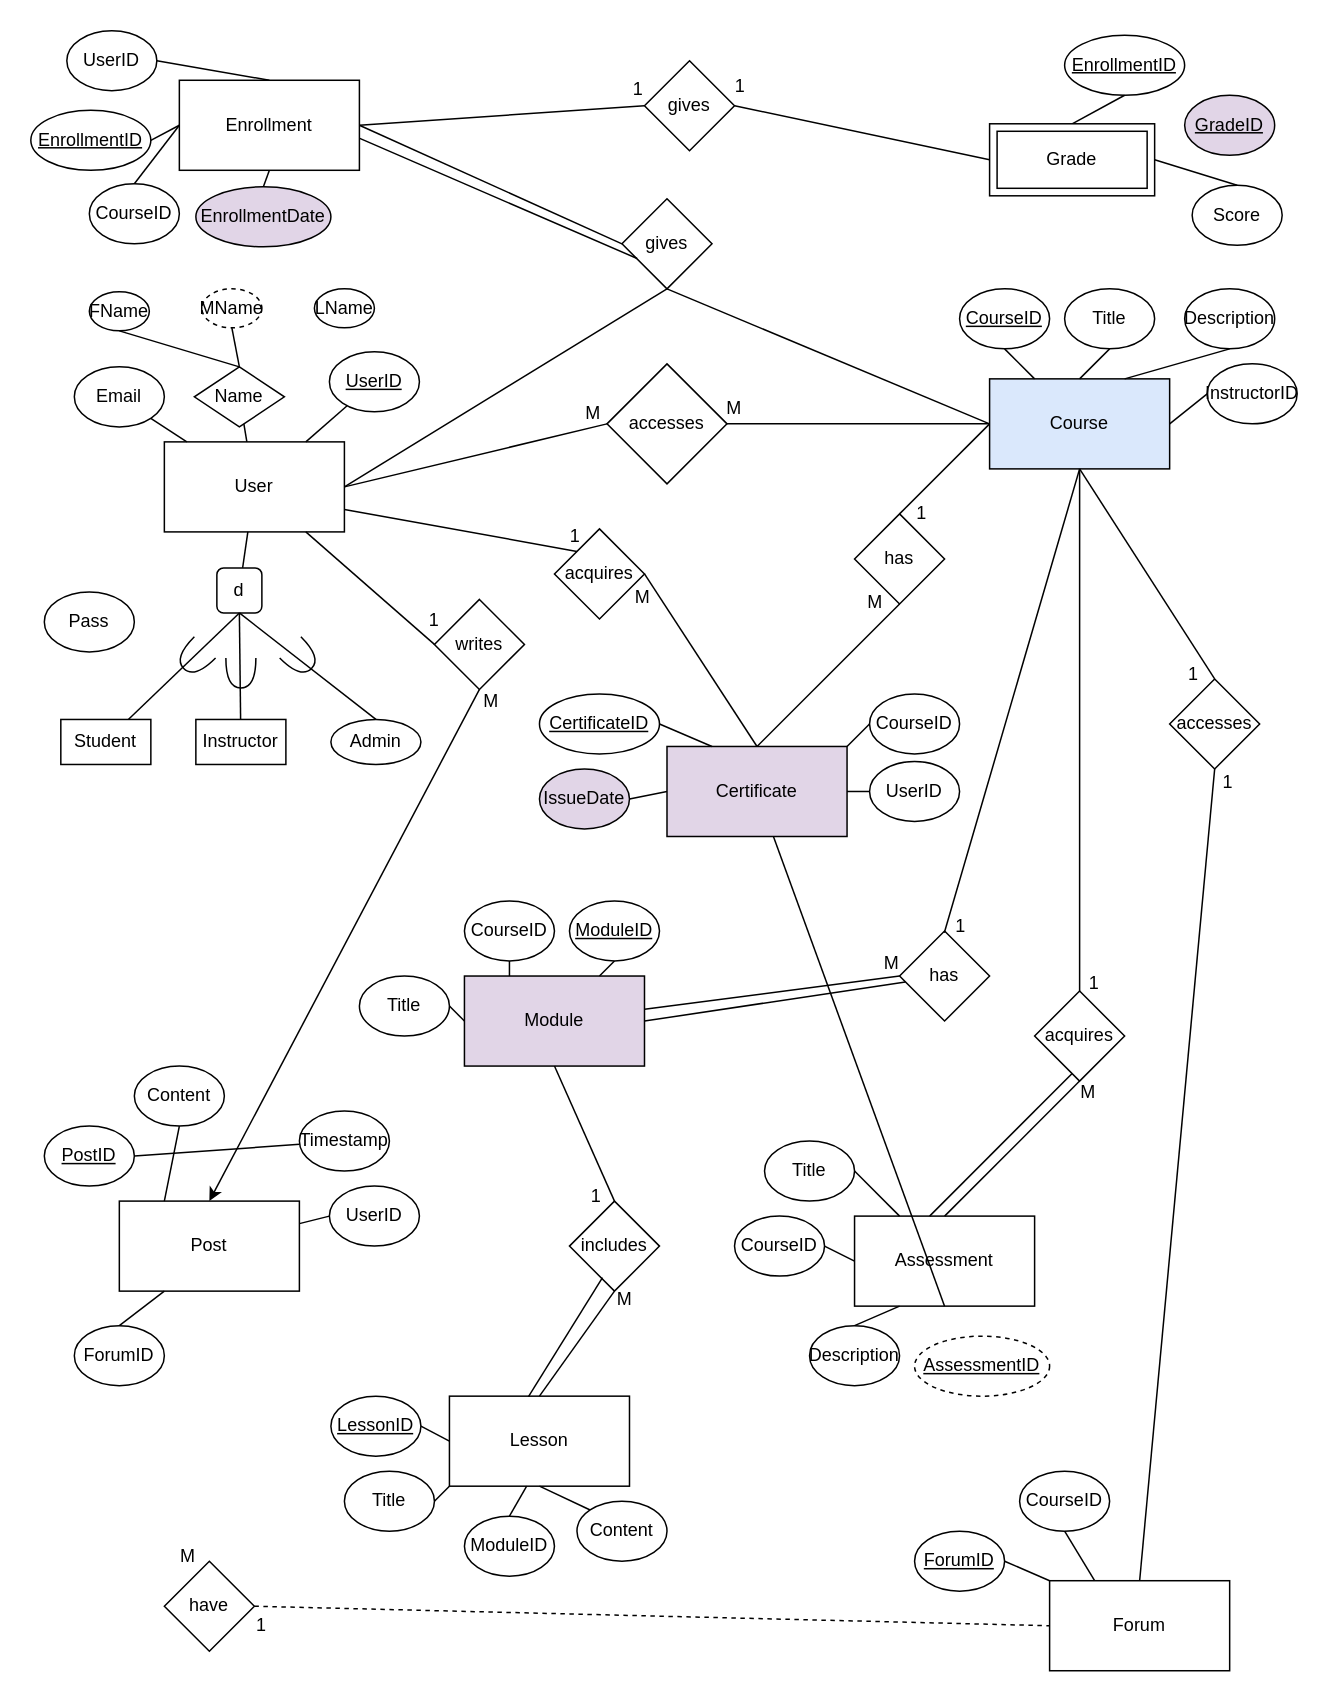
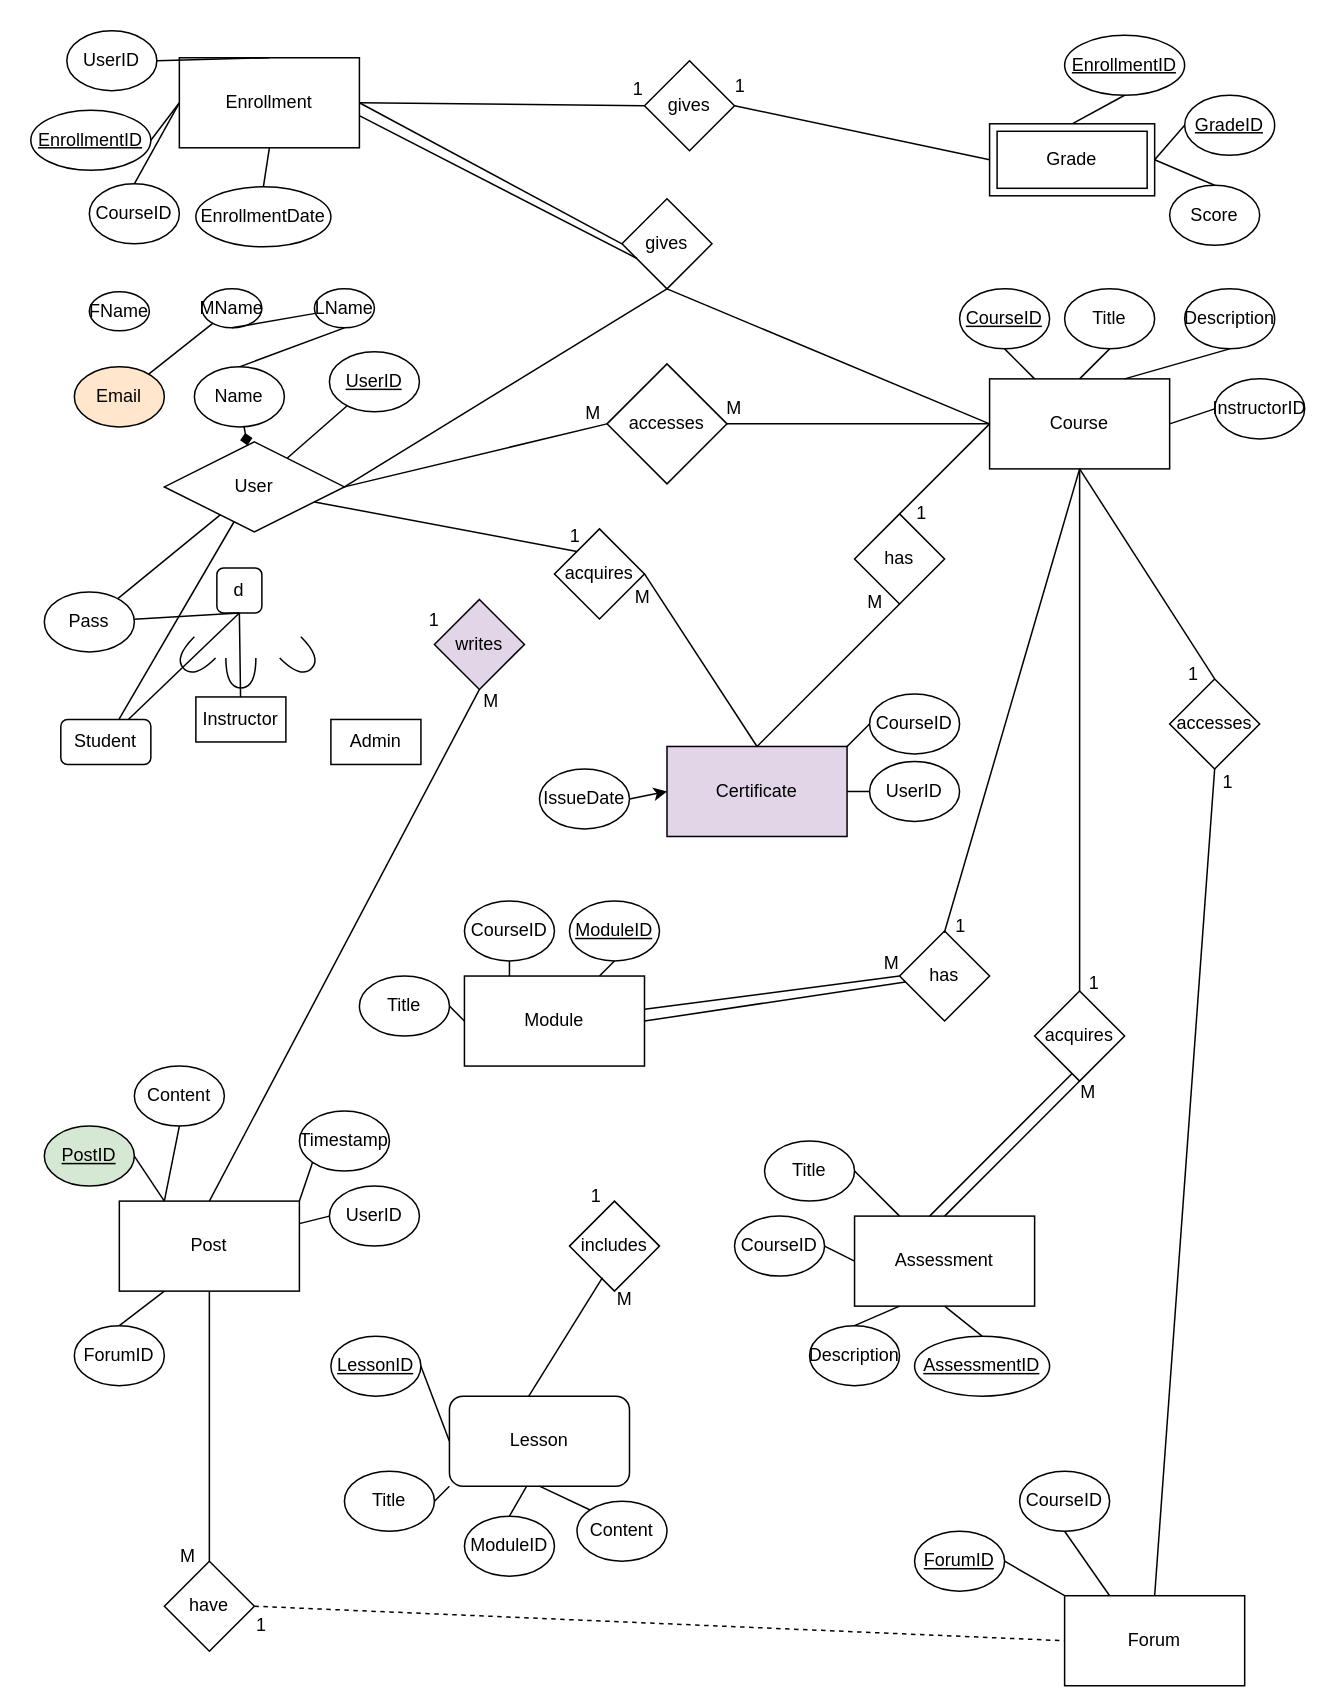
- <mxCell id="64" value="Enrollment" style="rounded=0;whiteSpace=wrap;html=1;" vertex="1" parent="1"><mxGeometry x="119" y="53" width="120" height="60" as="geometry" /></mxCell>
+ <mxCell id="64" value="Enrollment" style="rounded=0;whiteSpace=wrap;html=1;" vertex="1" parent="1"><mxGeometry x="119" y="38" width="120" height="60" as="geometry" /></mxCell>
- <mxCell id="87" value="&lt;u&gt;GradeID&lt;/u&gt;" style="ellipse;whiteSpace=wrap;html=1;fillColor=#e1d5e7;" vertex="1" parent="1"><mxGeometry x="789" y="63" width="60" height="40" as="geometry" /></mxCell>
+ <mxCell id="87" value="&lt;u&gt;GradeID&lt;/u&gt;" style="ellipse;whiteSpace=wrap;html=1;" vertex="1" parent="1"><mxGeometry x="789" y="63" width="60" height="40" as="geometry" /></mxCell>
+ <mxCell id="106" value="" style="endArrow=none;html=1;rounded=0;entryX=0;entryY=0.5;entryDx=0;entryDy=0;exitX=1;exitY=0.5;exitDx=0;exitDy=0;" edge="1" parent="1" source="136" target="87"><mxGeometry width="50" height="50" relative="1" as="geometry"><mxPoint x="769" y="100" as="sourcePoint" /><mxPoint x="799" y="80" as="targetPoint" /></mxGeometry></mxCell>
- <mxCell id="88" value="Score" style="ellipse;whiteSpace=wrap;html=1;" vertex="1" parent="1"><mxGeometry x="794" y="123" width="60" height="40" as="geometry" /></mxCell>
+ <mxCell id="88" value="Score" style="ellipse;whiteSpace=wrap;html=1;" vertex="1" parent="1"><mxGeometry x="779" y="123" width="60" height="40" as="geometry" /></mxCell>
- <mxCell id="82" value="EnrollmentDate" style="ellipse;whiteSpace=wrap;html=1;fillColor=#e1d5e7;" vertex="1" parent="1"><mxGeometry x="130" y="124" width="90" height="40" as="geometry" /></mxCell>
+ <mxCell id="82" value="EnrollmentDate" style="ellipse;whiteSpace=wrap;html=1;" vertex="1" parent="1"><mxGeometry x="130" y="124" width="90" height="40" as="geometry" /></mxCell>
- <mxCell id="131" value="MName" style="ellipse;whiteSpace=wrap;html=1;dashed=1;" vertex="1" parent="1"><mxGeometry x="134" y="192" width="40" height="26" as="geometry" /></mxCell>
+ <mxCell id="131" value="MName" style="ellipse;whiteSpace=wrap;html=1;" vertex="1" parent="1"><mxGeometry x="134" y="192" width="40" height="26" as="geometry" /></mxCell>
- <mxCell id="135" value="" style="endArrow=none;html=1;rounded=0;exitX=0.5;exitY=1;exitDx=0;exitDy=0;entryX=0.5;entryY=0;entryDx=0;entryDy=0;" edge="1" parent="1" source="131" target="12"><mxGeometry width="50" height="50" relative="1" as="geometry"><mxPoint x="249" y="280" as="sourcePoint" /><mxPoint x="299" y="230" as="targetPoint" /></mxGeometry></mxCell>
+ <mxCell id="135" value="" style="endArrow=none;html=1;rounded=0;exitX=0.5;exitY=1;exitDx=0;exitDy=0;" edge="1" parent="1" source="131" target="132"><mxGeometry width="50" height="50" relative="1" as="geometry"><mxPoint x="249" y="280" as="sourcePoint" /><mxPoint x="299" y="230" as="targetPoint" /></mxGeometry></mxCell>
+ <mxCell id="134" value="" style="endArrow=none;html=1;rounded=0;entryX=0.5;entryY=1;entryDx=0;entryDy=0;exitX=0.5;exitY=0;exitDx=0;exitDy=0;" edge="1" parent="1" source="12" target="132"><mxGeometry width="50" height="50" relative="1" as="geometry"><mxPoint x="249" y="280" as="sourcePoint" /><mxPoint x="299" y="230" as="targetPoint" /></mxGeometry></mxCell>
- <mxCell id="133" value="" style="endArrow=none;html=1;rounded=0;exitX=0.5;exitY=1;exitDx=0;exitDy=0;entryX=0.5;entryY=0;entryDx=0;entryDy=0;" edge="1" parent="1" source="130" target="12"><mxGeometry width="50" height="50" relative="1" as="geometry"><mxPoint x="249" y="280" as="sourcePoint" /><mxPoint x="299" y="230" as="targetPoint" /></mxGeometry></mxCell>
- <mxCell id="35" value="InstructorID" style="ellipse;whiteSpace=wrap;html=1;" vertex="1" parent="1"><mxGeometry x="804" y="242" width="60" height="40" as="geometry" /></mxCell>
+ <mxCell id="35" value="InstructorID" style="ellipse;whiteSpace=wrap;html=1;" vertex="1" parent="1"><mxGeometry x="809" y="252" width="60" height="40" as="geometry" /></mxCell>
- <mxCell id="13" value="Email" style="ellipse;whiteSpace=wrap;html=1;" vertex="1" parent="1"><mxGeometry x="49" y="244" width="60" height="40" as="geometry" /></mxCell>
+ <mxCell id="13" value="Email" style="ellipse;whiteSpace=wrap;html=1;fillColor=#ffe6cc;" vertex="1" parent="1"><mxGeometry x="49" y="244" width="60" height="40" as="geometry" /></mxCell>
- <mxCell id="12" value="Name" style="rhombus;whiteSpace=wrap;html=1;" vertex="1" parent="1"><mxGeometry x="129" y="244" width="60" height="40" as="geometry" /></mxCell>
+ <mxCell id="12" value="Name" style="ellipse;whiteSpace=wrap;html=1;" vertex="1" parent="1"><mxGeometry x="129" y="244" width="60" height="40" as="geometry" /></mxCell>
- <mxCell id="3" value="Course" style="rounded=0;whiteSpace=wrap;html=1;fillColor=#dae8fc;" vertex="1" parent="1"><mxGeometry x="659" y="252" width="120" height="60" as="geometry" /></mxCell>
+ <mxCell id="3" value="Course" style="rounded=0;whiteSpace=wrap;html=1;" vertex="1" parent="1"><mxGeometry x="659" y="252" width="120" height="60" as="geometry" /></mxCell>
- <mxCell id="19" value="" style="endArrow=none;html=1;rounded=0;" edge="1" parent="1" source="13" target="2"><mxGeometry width="50" height="50" relative="1" as="geometry"><mxPoint x="359" y="404" as="sourcePoint" /><mxPoint x="409" y="354" as="targetPoint" /></mxGeometry></mxCell>
+ <mxCell id="19" value="" style="endArrow=none;html=1;rounded=0;" edge="1" parent="1" source="13" target="131"><mxGeometry width="50" height="50" relative="1" as="geometry"><mxPoint x="359" y="404" as="sourcePoint" /><mxPoint x="409" y="354" as="targetPoint" /></mxGeometry></mxCell>
- <mxCell id="18" value="" style="endArrow=none;html=1;rounded=0;" edge="1" parent="1" source="12" target="2"><mxGeometry width="50" height="50" relative="1" as="geometry"><mxPoint x="359" y="404" as="sourcePoint" /><mxPoint x="409" y="354" as="targetPoint" /></mxGeometry></mxCell>
+ <mxCell id="18" value="" style="endArrow=diamond;html=1;rounded=0;" edge="1" parent="1" source="12" target="2"><mxGeometry width="50" height="50" relative="1" as="geometry"><mxPoint x="359" y="404" as="sourcePoint" /><mxPoint x="409" y="354" as="targetPoint" /></mxGeometry></mxCell>
- <mxCell id="2" value="User" style="rounded=0;whiteSpace=wrap;html=1;" vertex="1" parent="1"><mxGeometry x="109" y="294" width="120" height="60" as="geometry" /></mxCell>
+ <mxCell id="2" value="User" style="rhombus;whiteSpace=wrap;html=1;" vertex="1" parent="1"><mxGeometry x="109" y="294" width="120" height="60" as="geometry" /></mxCell>
- <mxCell id="22" value="" style="endArrow=none;html=1;rounded=0;" edge="1" parent="1" source="2" target="21"><mxGeometry width="50" height="50" relative="1" as="geometry"><mxPoint x="359" y="404" as="sourcePoint" /><mxPoint x="409" y="354" as="targetPoint" /></mxGeometry></mxCell>
+ <mxCell id="22" value="" style="endArrow=none;html=1;rounded=0;" edge="1" parent="1" source="2" target="23"><mxGeometry width="50" height="50" relative="1" as="geometry"><mxPoint x="359" y="404" as="sourcePoint" /><mxPoint x="409" y="354" as="targetPoint" /></mxGeometry></mxCell>
+ <mxCell id="20" value="" style="endArrow=none;html=1;rounded=0;" edge="1" parent="1" source="14" target="2"><mxGeometry width="50" height="50" relative="1" as="geometry"><mxPoint x="359" y="404" as="sourcePoint" /><mxPoint x="409" y="354" as="targetPoint" /></mxGeometry></mxCell>
- <mxCell id="42" value="" style="endArrow=none;html=1;rounded=0;entryX=0;entryY=0.5;entryDx=0;entryDy=0;" edge="1" parent="1" source="2" target="41"><mxGeometry width="50" height="50" relative="1" as="geometry"><mxPoint x="479" y="531" as="sourcePoint" /><mxPoint x="302.577" y="434.423" as="targetPoint" /></mxGeometry></mxCell>
- <mxCell id="41" value="writes" style="rhombus;whiteSpace=wrap;html=1;" vertex="1" parent="1"><mxGeometry x="289" y="399" width="60" height="60" as="geometry" /></mxCell>
+ <mxCell id="41" value="writes" style="rhombus;whiteSpace=wrap;html=1;fillColor=#e1d5e7;" vertex="1" parent="1"><mxGeometry x="289" y="399" width="60" height="60" as="geometry" /></mxCell>
- <mxCell id="28" value="" style="endArrow=none;html=1;rounded=0;exitX=0.5;exitY=1;exitDx=0;exitDy=0;entryX=0.5;entryY=0;entryDx=0;entryDy=0;" edge="1" parent="1" source="21" target="25"><mxGeometry width="50" height="50" relative="1" as="geometry"><mxPoint x="169" y="408" as="sourcePoint" /><mxPoint x="409" y="348" as="targetPoint" /></mxGeometry></mxCell>
+ <mxCell id="28" value="" style="endArrow=none;html=1;rounded=0;exitX=0.5;exitY=1;exitDx=0;exitDy=0;" edge="1" parent="1" source="21" target="14"><mxGeometry width="50" height="50" relative="1" as="geometry"><mxPoint x="169" y="408" as="sourcePoint" /><mxPoint x="409" y="348" as="targetPoint" /></mxGeometry></mxCell>
- <mxCell id="97" value="&lt;u&gt;CertificateID&lt;/u&gt;" style="ellipse;whiteSpace=wrap;html=1;" vertex="1" parent="1"><mxGeometry x="359" y="462" width="80" height="40" as="geometry" /></mxCell>
- <mxCell id="108" value="" style="endArrow=none;html=1;rounded=0;exitX=1;exitY=0.5;exitDx=0;exitDy=0;entryX=0.25;entryY=0;entryDx=0;entryDy=0;" edge="1" parent="1" source="97" target="9"><mxGeometry width="50" height="50" relative="1" as="geometry"><mxPoint x="469" y="520" as="sourcePoint" /><mxPoint x="519" y="470" as="targetPoint" /></mxGeometry></mxCell>
- <mxCell id="23" value="Student" style="rounded=0;whiteSpace=wrap;html=1;" vertex="1" parent="1"><mxGeometry x="40" y="479" width="60" height="30" as="geometry" /></mxCell>
+ <mxCell id="23" value="Student" style="whiteSpace=wrap;html=1;rounded=1;" vertex="1" parent="1"><mxGeometry x="40" y="479" width="60" height="30" as="geometry" /></mxCell>
- <mxCell id="24" value="Instructor" style="rounded=0;whiteSpace=wrap;html=1;" vertex="1" parent="1"><mxGeometry x="130" y="479" width="60" height="30" as="geometry" /></mxCell>
+ <mxCell id="24" value="Instructor" style="rounded=0;whiteSpace=wrap;html=1;" vertex="1" parent="1"><mxGeometry x="130" y="464" width="60" height="30" as="geometry" /></mxCell>
- <mxCell id="25" value="Admin" style="ellipse;whiteSpace=wrap;html=1;" vertex="1" parent="1"><mxGeometry x="220" y="479" width="60" height="30" as="geometry" /></mxCell>
+ <mxCell id="25" value="Admin" style="rounded=0;whiteSpace=wrap;html=1;" vertex="1" parent="1"><mxGeometry x="220" y="479" width="60" height="30" as="geometry" /></mxCell>
- <mxCell id="109" value="" style="endArrow=none;html=1;rounded=0;exitX=1;exitY=0.5;exitDx=0;exitDy=0;entryX=0;entryY=0.5;entryDx=0;entryDy=0;" edge="1" parent="1" source="98" target="9"><mxGeometry width="50" height="50" relative="1" as="geometry"><mxPoint x="469" y="520" as="sourcePoint" /><mxPoint x="519" y="470" as="targetPoint" /></mxGeometry></mxCell>
+ <mxCell id="109" value="" style="endArrow=classic;html=1;rounded=0;exitX=1;exitY=0.5;exitDx=0;exitDy=0;entryX=0;entryY=0.5;entryDx=0;entryDy=0;" edge="1" parent="1" source="98" target="9"><mxGeometry width="50" height="50" relative="1" as="geometry"><mxPoint x="469" y="520" as="sourcePoint" /><mxPoint x="519" y="470" as="targetPoint" /></mxGeometry></mxCell>
- <mxCell id="98" value="IssueDate" style="ellipse;whiteSpace=wrap;html=1;fillColor=#e1d5e7;" vertex="1" parent="1"><mxGeometry x="359" y="512" width="60" height="40" as="geometry" /></mxCell>
+ <mxCell id="98" value="IssueDate" style="ellipse;whiteSpace=wrap;html=1;" vertex="1" parent="1"><mxGeometry x="359" y="512" width="60" height="40" as="geometry" /></mxCell>
- <mxCell id="4" value="Module" style="rounded=0;whiteSpace=wrap;html=1;fillColor=#e1d5e7;" vertex="1" parent="1"><mxGeometry x="309" y="650" width="120" height="60" as="geometry" /></mxCell>
+ <mxCell id="4" value="Module" style="rounded=0;whiteSpace=wrap;html=1;" vertex="1" parent="1"><mxGeometry x="309" y="650" width="120" height="60" as="geometry" /></mxCell>
- <mxCell id="118" value="" style="endArrow=none;html=1;rounded=0;exitX=0.5;exitY=1;exitDx=0;exitDy=0;" edge="1" parent="1" source="6" target="9"><mxGeometry width="50" height="50" relative="1" as="geometry"><mxPoint x="609" y="840" as="sourcePoint" /><mxPoint x="659" y="790" as="targetPoint" /></mxGeometry></mxCell>
+ <mxCell id="118" value="" style="endArrow=none;html=1;rounded=0;exitX=0.5;exitY=1;exitDx=0;exitDy=0;entryX=0.5;entryY=0;entryDx=0;entryDy=0;" edge="1" parent="1" source="6" target="83"><mxGeometry width="50" height="50" relative="1" as="geometry"><mxPoint x="609" y="840" as="sourcePoint" /><mxPoint x="659" y="790" as="targetPoint" /></mxGeometry></mxCell>
- <mxCell id="58" value="" style="endArrow=none;html=1;rounded=0;entryX=0.5;entryY=1;entryDx=0;entryDy=0;exitX=0.5;exitY=0;exitDx=0;exitDy=0;" edge="1" parent="1" source="55" target="4"><mxGeometry width="50" height="50" relative="1" as="geometry"><mxPoint x="469" y="813" as="sourcePoint" /><mxPoint x="519" y="763" as="targetPoint" /></mxGeometry></mxCell>
- <mxCell id="125" value="" style="endArrow=none;html=1;rounded=0;exitX=1;exitY=0.5;exitDx=0;exitDy=0;" edge="1" parent="1" source="92" target="94"><mxGeometry width="50" height="50" relative="1" as="geometry"><mxPoint x="139" y="820" as="sourcePoint" /><mxPoint x="189" y="770" as="targetPoint" /></mxGeometry></mxCell>
+ <mxCell id="125" value="" style="endArrow=none;html=1;rounded=0;exitX=1;exitY=0.5;exitDx=0;exitDy=0;entryX=0.25;entryY=0;entryDx=0;entryDy=0;" edge="1" parent="1" source="92" target="8"><mxGeometry width="50" height="50" relative="1" as="geometry"><mxPoint x="139" y="820" as="sourcePoint" /><mxPoint x="189" y="770" as="targetPoint" /></mxGeometry></mxCell>
- <mxCell id="92" value="&lt;u&gt;PostID&lt;/u&gt;" style="ellipse;whiteSpace=wrap;html=1;" vertex="1" parent="1"><mxGeometry x="29" y="750" width="60" height="40" as="geometry" /></mxCell>
+ <mxCell id="92" value="&lt;u&gt;PostID&lt;/u&gt;" style="ellipse;whiteSpace=wrap;html=1;fillColor=#d5e8d4;" vertex="1" parent="1"><mxGeometry x="29" y="750" width="60" height="40" as="geometry" /></mxCell>
+ <mxCell id="127" value="" style="endArrow=none;html=1;rounded=0;entryX=0;entryY=1;entryDx=0;entryDy=0;exitX=1;exitY=0;exitDx=0;exitDy=0;" edge="1" parent="1" source="8" target="94"><mxGeometry width="50" height="50" relative="1" as="geometry"><mxPoint x="109" y="820" as="sourcePoint" /><mxPoint x="159" y="770" as="targetPoint" /></mxGeometry></mxCell>
- <mxCell id="44" value="" style="endArrow=classic;html=1;rounded=0;exitX=0.5;exitY=1;exitDx=0;exitDy=0;entryX=0.5;entryY=0;entryDx=0;entryDy=0;" edge="1" parent="1" source="41" target="8"><mxGeometry width="50" height="50" relative="1" as="geometry"><mxPoint x="479" y="457" as="sourcePoint" /><mxPoint x="299" y="637" as="targetPoint" /></mxGeometry></mxCell>
+ <mxCell id="44" value="" style="endArrow=none;html=1;rounded=0;exitX=0.5;exitY=1;exitDx=0;exitDy=0;entryX=0.5;entryY=0;entryDx=0;entryDy=0;" edge="1" parent="1" source="41" target="8"><mxGeometry width="50" height="50" relative="1" as="geometry"><mxPoint x="479" y="457" as="sourcePoint" /><mxPoint x="299" y="637" as="targetPoint" /></mxGeometry></mxCell>
- <mxCell id="60" value="" style="endArrow=none;html=1;rounded=0;entryX=0.5;entryY=1;entryDx=0;entryDy=0;exitX=0.5;exitY=0;exitDx=0;exitDy=0;" edge="1" parent="1" source="5" target="55"><mxGeometry width="50" height="50" relative="1" as="geometry"><mxPoint x="469" y="813" as="sourcePoint" /><mxPoint x="519" y="763" as="targetPoint" /></mxGeometry></mxCell>
- <mxCell id="83" value="&lt;u&gt;AssessmentID&lt;/u&gt;" style="ellipse;whiteSpace=wrap;html=1;dashed=1;" vertex="1" parent="1"><mxGeometry x="609" y="890" width="90" height="40" as="geometry" /></mxCell>
+ <mxCell id="83" value="&lt;u&gt;AssessmentID&lt;/u&gt;" style="ellipse;whiteSpace=wrap;html=1;" vertex="1" parent="1"><mxGeometry x="609" y="890" width="90" height="40" as="geometry" /></mxCell>
+ <mxCell id="57" value="" style="endArrow=none;html=1;rounded=0;exitX=0.5;exitY=1;exitDx=0;exitDy=0;entryX=0.5;entryY=0;entryDx=0;entryDy=0;" edge="1" parent="1" source="8" target="56"><mxGeometry width="50" height="50" relative="1" as="geometry"><mxPoint x="469" y="813" as="sourcePoint" /><mxPoint x="519" y="763" as="targetPoint" /></mxGeometry></mxCell>
- <mxCell id="75" value="&lt;u&gt;LessonID&lt;/u&gt;" style="ellipse;whiteSpace=wrap;html=1;" vertex="1" parent="1"><mxGeometry x="220" y="930" width="60" height="40" as="geometry" /></mxCell>
+ <mxCell id="75" value="&lt;u&gt;LessonID&lt;/u&gt;" style="ellipse;whiteSpace=wrap;html=1;" vertex="1" parent="1"><mxGeometry x="220" y="890" width="60" height="40" as="geometry" /></mxCell>
- <mxCell id="5" value="Lesson" style="rounded=0;whiteSpace=wrap;html=1;" vertex="1" parent="1"><mxGeometry x="299" y="930" width="120" height="60" as="geometry" /></mxCell>
+ <mxCell id="5" value="Lesson" style="whiteSpace=wrap;html=1;rounded=1;" vertex="1" parent="1"><mxGeometry x="299" y="930" width="120" height="60" as="geometry" /></mxCell>
- <mxCell id="7" value="Forum" style="rounded=0;whiteSpace=wrap;html=1;" vertex="1" parent="1"><mxGeometry x="699" y="1053" width="120" height="60" as="geometry" /></mxCell>
+ <mxCell id="7" value="Forum" style="rounded=0;whiteSpace=wrap;html=1;" vertex="1" parent="1"><mxGeometry x="709" y="1063" width="120" height="60" as="geometry" /></mxCell>
